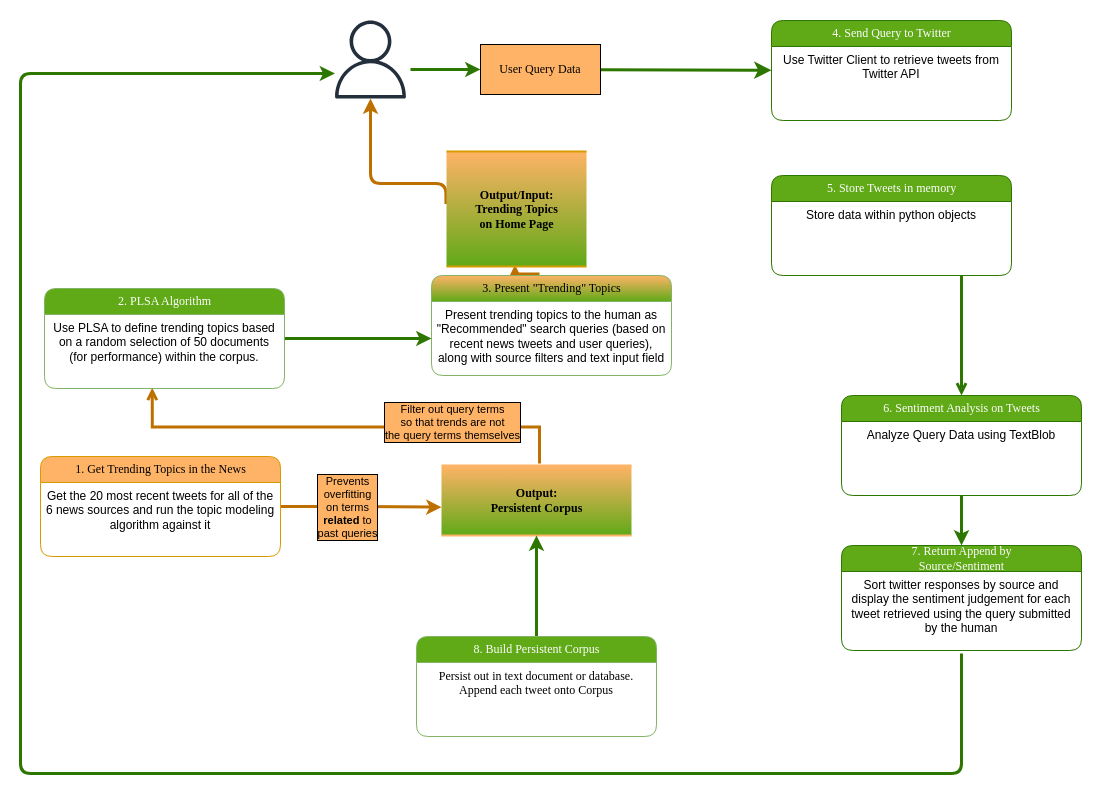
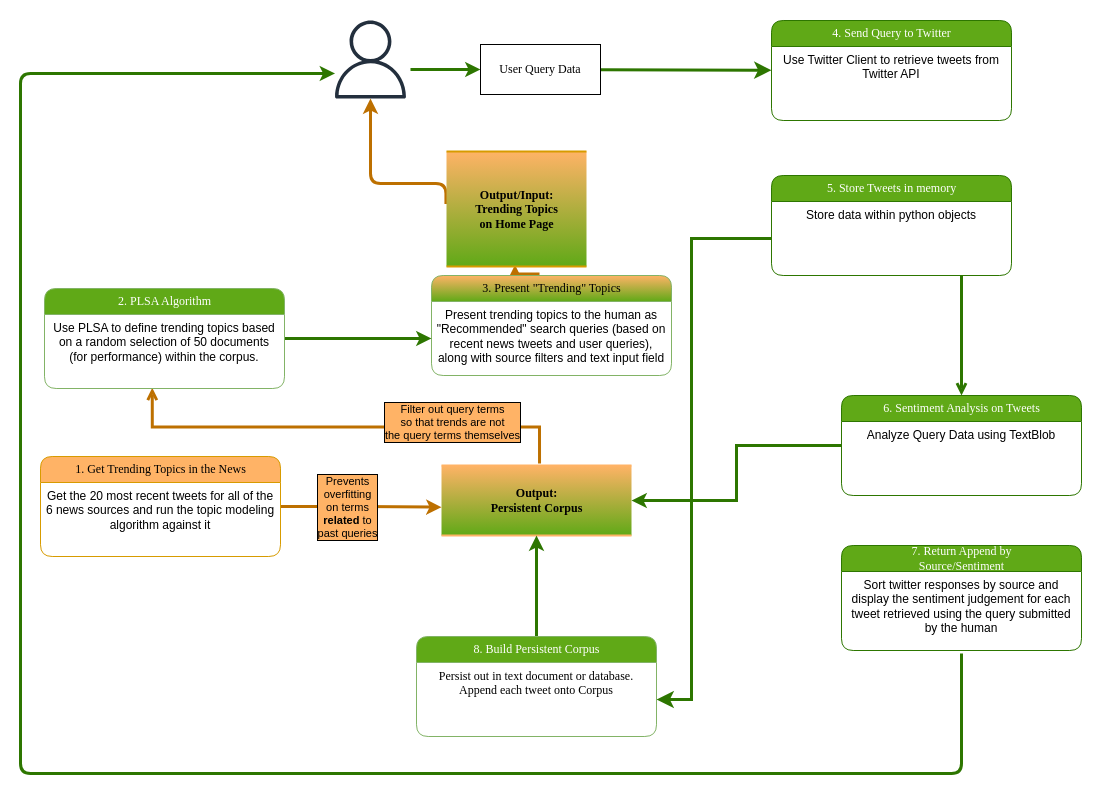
- <mxCell id="7" value="User Query Data" style="whiteSpace=wrap;html=1;rounded=0;shadow=0;comic=0;labelBackgroundColor=none;strokeWidth=1;fontFamily=Verdana;fontSize=12;align=center;fillColor=#ffb366;" parent="1" vertex="1"><mxGeometry x="480" y="44" width="120" height="50" as="geometry" /></mxCell>
+ <mxCell id="7" value="User Query Data" style="whiteSpace=wrap;html=1;rounded=0;shadow=0;comic=0;labelBackgroundColor=none;strokeWidth=1;fontFamily=Verdana;fontSize=12;align=center;" parent="1" vertex="1"><mxGeometry x="480" y="44" width="120" height="50" as="geometry" /></mxCell>
+ <mxCell id="8" style="edgeStyle=elbowEdgeStyle;html=1;labelBackgroundColor=none;startFill=0;startSize=8;endFill=1;endSize=8;fontFamily=Verdana;fontSize=12;rounded=0;exitX=0;exitY=0.5;exitDx=0;exitDy=0;strokeWidth=3;fillColor=#60a917;strokeColor=#2D7600;" parent="1" source="18" target="26" edge="1"><mxGeometry relative="1" as="geometry"><Array as="points"><mxPoint x="691" y="265" /><mxPoint x="571" y="285" /><mxPoint x="551" y="335" /></Array><mxPoint x="571" y="315" as="targetPoint" /></mxGeometry></mxCell>
- <mxCell id="11" style="edgeStyle=orthogonalEdgeStyle;rounded=0;orthogonalLoop=1;jettySize=auto;html=1;entryX=0.5;entryY=0;entryDx=0;entryDy=0;strokeWidth=3;fillColor=#60a917;strokeColor=#2D7600;" parent="1" source="12" target="14" edge="1"><mxGeometry relative="1" as="geometry"><mxPoint x="961" y="550" as="targetPoint" /></mxGeometry></mxCell>
+ <mxCell id="11" style="edgeStyle=orthogonalEdgeStyle;rounded=0;orthogonalLoop=1;jettySize=auto;html=1;strokeWidth=3;fillColor=#60a917;strokeColor=#2D7600;" parent="1" source="12" target="3" edge="1"><mxGeometry relative="1" as="geometry"><mxPoint x="961" y="550" as="targetPoint" /></mxGeometry></mxCell>
